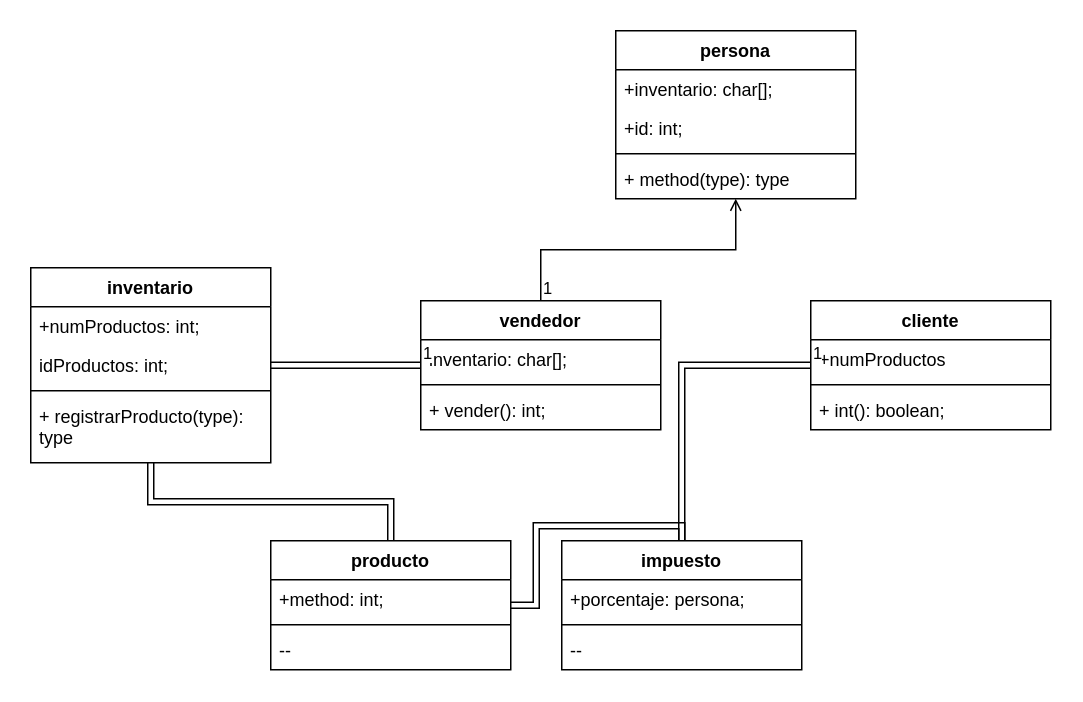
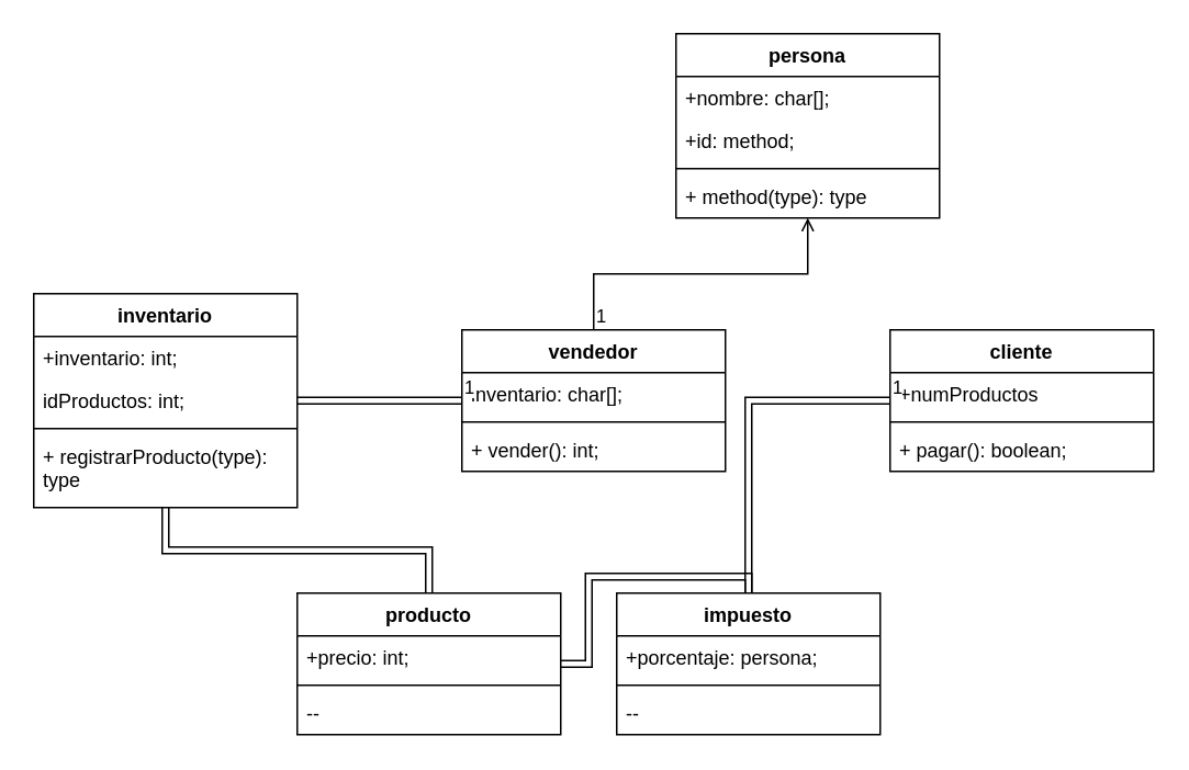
- <mxCell id="15" value="+inventario: char[];" style="text;strokeColor=none;fillColor=none;align=left;verticalAlign=top;spacingLeft=4;spacingRight=4;overflow=hidden;rotatable=0;points=[[0,0.5],[1,0.5]];portConstraint=eastwest;whiteSpace=wrap;html=1;" vertex="1" parent="14"><mxGeometry y="26" width="160" height="26" as="geometry" /></mxCell>
+ <mxCell id="15" value="+nombre: char[];" style="text;strokeColor=none;fillColor=none;align=left;verticalAlign=top;spacingLeft=4;spacingRight=4;overflow=hidden;rotatable=0;points=[[0,0.5],[1,0.5]];portConstraint=eastwest;whiteSpace=wrap;html=1;" vertex="1" parent="14"><mxGeometry y="26" width="160" height="26" as="geometry" /></mxCell>
- <mxCell id="16" value="+id: int;" style="text;strokeColor=none;fillColor=none;align=left;verticalAlign=top;spacingLeft=4;spacingRight=4;overflow=hidden;rotatable=0;points=[[0,0.5],[1,0.5]];portConstraint=eastwest;whiteSpace=wrap;html=1;" vertex="1" parent="14"><mxGeometry y="52" width="160" height="26" as="geometry" /></mxCell>
+ <mxCell id="16" value="+id: method;" style="text;strokeColor=none;fillColor=none;align=left;verticalAlign=top;spacingLeft=4;spacingRight=4;overflow=hidden;rotatable=0;points=[[0,0.5],[1,0.5]];portConstraint=eastwest;whiteSpace=wrap;html=1;" vertex="1" parent="14"><mxGeometry y="52" width="160" height="26" as="geometry" /></mxCell>
- <mxCell id="26" value="+numProductos: int;" style="text;strokeColor=none;fillColor=none;align=left;verticalAlign=top;spacingLeft=4;spacingRight=4;overflow=hidden;rotatable=0;points=[[0,0.5],[1,0.5]];portConstraint=eastwest;whiteSpace=wrap;html=1;" vertex="1" parent="25"><mxGeometry y="26" width="160" height="26" as="geometry" /></mxCell>
+ <mxCell id="26" value="+inventario: int;" style="text;strokeColor=none;fillColor=none;align=left;verticalAlign=top;spacingLeft=4;spacingRight=4;overflow=hidden;rotatable=0;points=[[0,0.5],[1,0.5]];portConstraint=eastwest;whiteSpace=wrap;html=1;" vertex="1" parent="25"><mxGeometry y="26" width="160" height="26" as="geometry" /></mxCell>
- <mxCell id="13" value="+ int(): boolean;" style="text;strokeColor=none;fillColor=none;align=left;verticalAlign=top;spacingLeft=4;spacingRight=4;overflow=hidden;rotatable=0;points=[[0,0.5],[1,0.5]];portConstraint=eastwest;whiteSpace=wrap;html=1;" vertex="1" parent="10"><mxGeometry y="60" width="160" height="26" as="geometry" /></mxCell>
+ <mxCell id="13" value="+ pagar(): boolean;" style="text;strokeColor=none;fillColor=none;align=left;verticalAlign=top;spacingLeft=4;spacingRight=4;overflow=hidden;rotatable=0;points=[[0,0.5],[1,0.5]];portConstraint=eastwest;whiteSpace=wrap;html=1;" vertex="1" parent="10"><mxGeometry y="60" width="160" height="26" as="geometry" /></mxCell>
- <mxCell id="3" value="+method: int;" style="text;strokeColor=none;fillColor=none;align=left;verticalAlign=top;spacingLeft=4;spacingRight=4;overflow=hidden;rotatable=0;points=[[0,0.5],[1,0.5]];portConstraint=eastwest;whiteSpace=wrap;html=1;" vertex="1" parent="2"><mxGeometry y="26" width="160" height="26" as="geometry" /></mxCell>
+ <mxCell id="3" value="+precio: int;" style="text;strokeColor=none;fillColor=none;align=left;verticalAlign=top;spacingLeft=4;spacingRight=4;overflow=hidden;rotatable=0;points=[[0,0.5],[1,0.5]];portConstraint=eastwest;whiteSpace=wrap;html=1;" vertex="1" parent="2"><mxGeometry y="26" width="160" height="26" as="geometry" /></mxCell>
